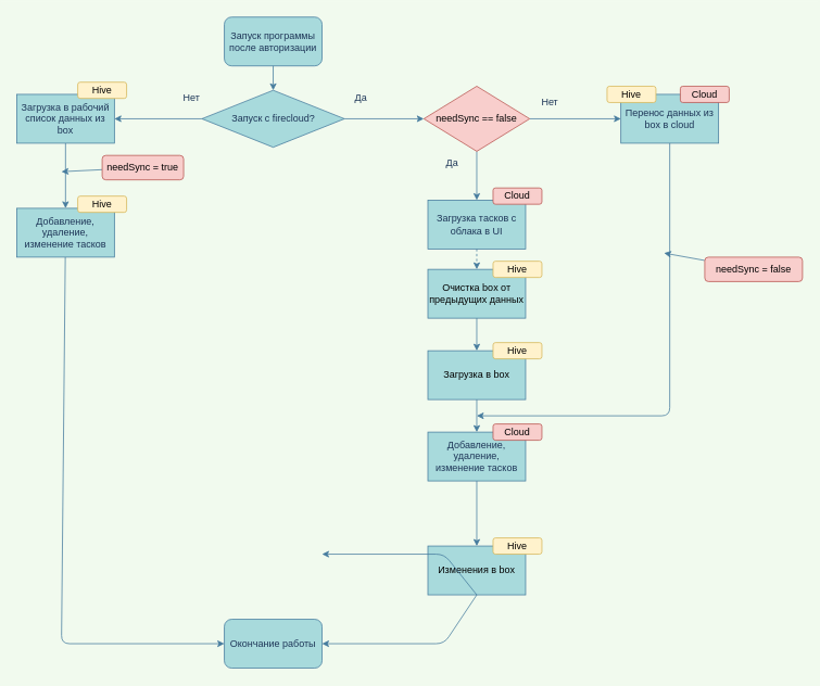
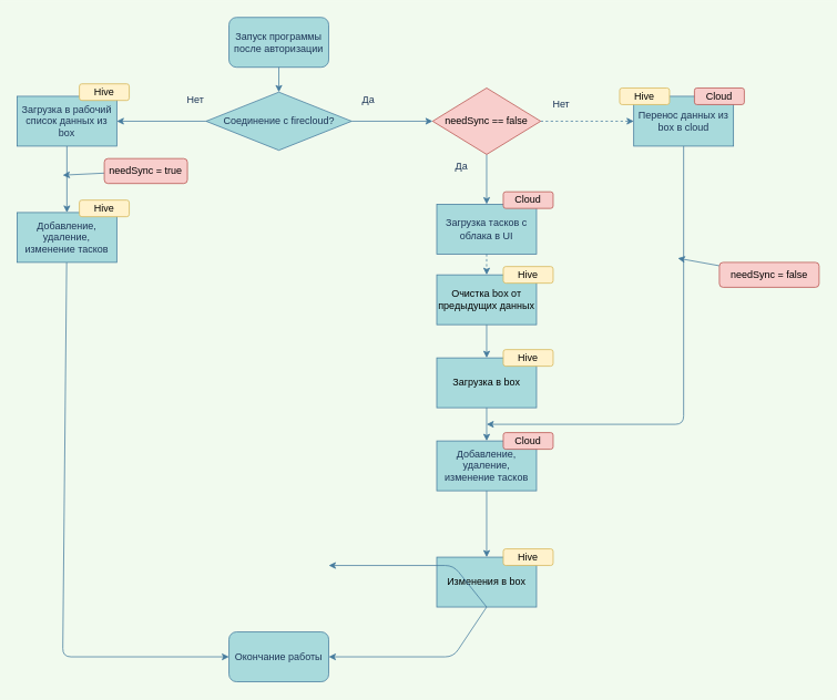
- <mxCell id="5" value="Запуск с firecloud?" style="rhombus;whiteSpace=wrap;html=1;fillColor=#A8DADC;strokeColor=#457B9D;fontColor=#1D3557;" vertex="1" parent="1"><mxGeometry x="247.5" y="110" width="175" height="70" as="geometry" /></mxCell>
+ <mxCell id="5" value="Соединение с firecloud?" style="rhombus;whiteSpace=wrap;html=1;fillColor=#A8DADC;strokeColor=#457B9D;fontColor=#1D3557;" vertex="1" parent="1"><mxGeometry x="247.5" y="110" width="175" height="70" as="geometry" /></mxCell>
- <mxCell id="35" style="edgeStyle=orthogonalEdgeStyle;rounded=0;orthogonalLoop=1;jettySize=auto;html=1;entryX=0;entryY=0.5;entryDx=0;entryDy=0;strokeColor=#457B9D;fillColor=#A8DADC;fontColor=#1D3557;" edge="1" parent="1" source="36" target="39"><mxGeometry relative="1" as="geometry" /></mxCell>
+ <mxCell id="35" style="edgeStyle=orthogonalEdgeStyle;rounded=0;orthogonalLoop=1;jettySize=auto;html=1;entryX=0;entryY=0.5;entryDx=0;entryDy=0;strokeColor=#457B9D;fillColor=#A8DADC;fontColor=#1D3557;dashed=1;" edge="1" parent="1" source="36" target="39"><mxGeometry relative="1" as="geometry" /></mxCell>
